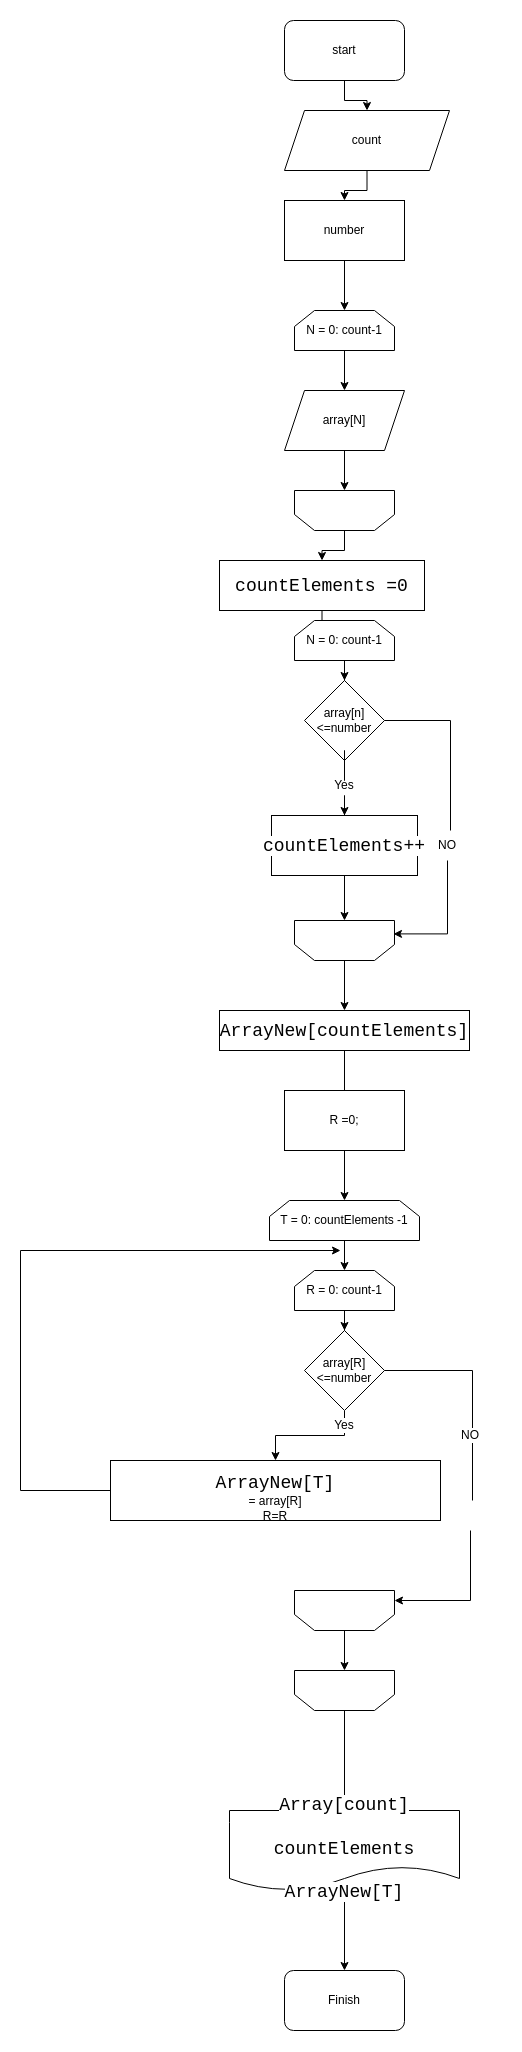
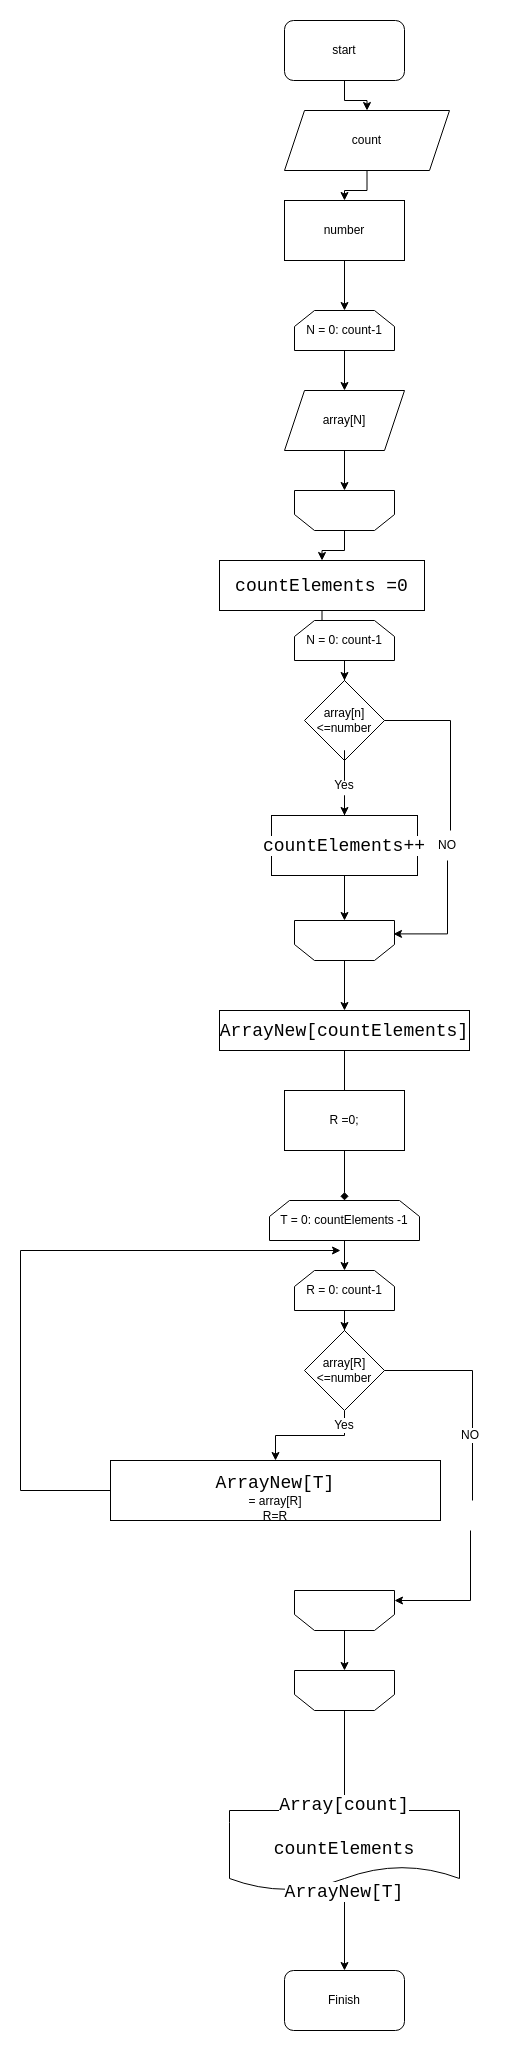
- <mxCell id="25" value="" style="edgeStyle=orthogonalEdgeStyle;rounded=0;orthogonalLoop=1;jettySize=auto;html=1;fontColor=#000000;startArrow=none;" edge="1" parent="1" source="47" target="30"><mxGeometry relative="1" as="geometry" /></mxCell>
+ <mxCell id="25" value="" style="edgeStyle=orthogonalEdgeStyle;rounded=0;orthogonalLoop=1;jettySize=auto;html=1;fontColor=#000000;startArrow=none;endArrow=diamond;" edge="1" parent="1" source="47" target="30"><mxGeometry relative="1" as="geometry" /></mxCell>
